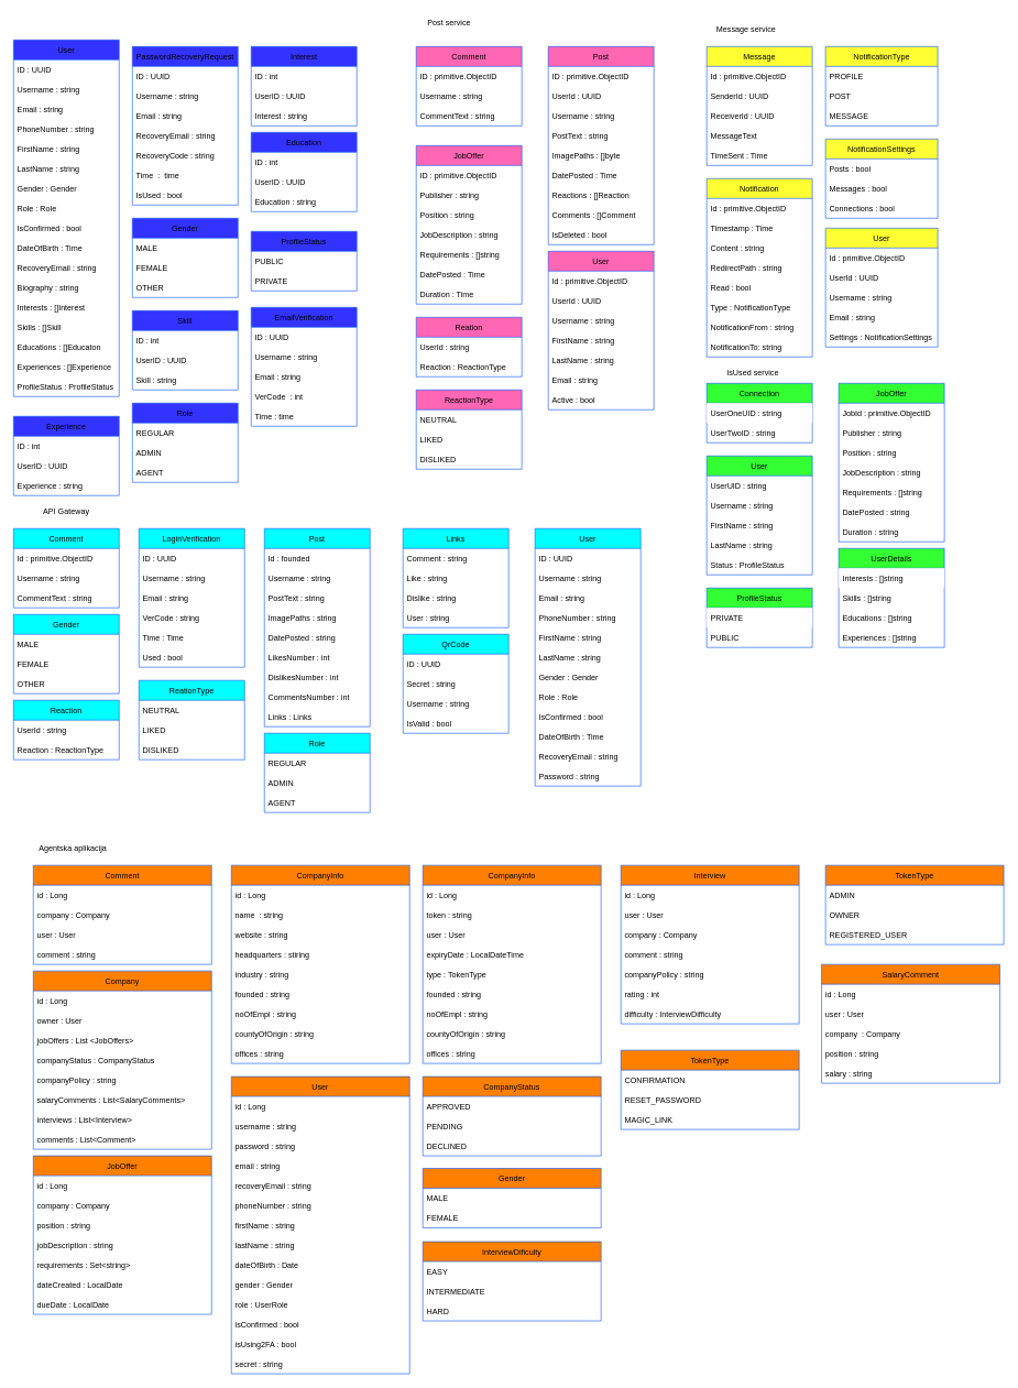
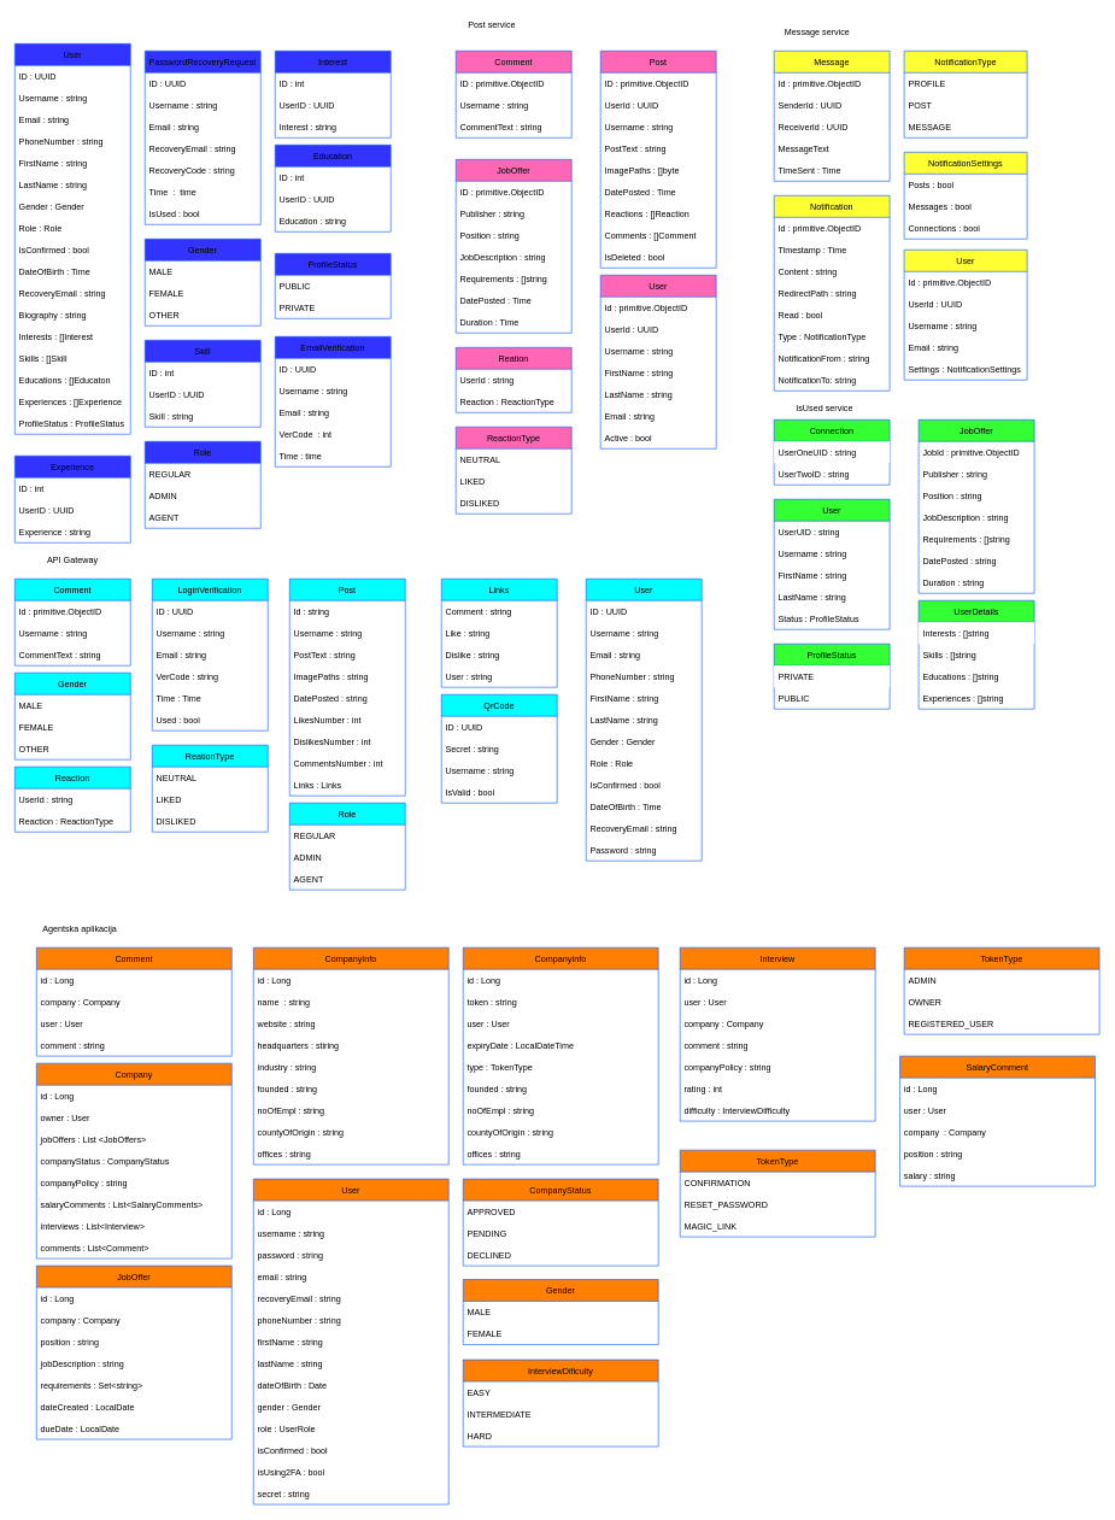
- <mxCell id="168" value="Id : founded" style="text;strokeColor=none;fillColor=none;align=left;verticalAlign=middle;spacingLeft=4;spacingRight=4;overflow=hidden;points=[[0,0.5],[1,0.5]];portConstraint=eastwest;rotatable=0;" vertex="1" parent="167"><mxGeometry y="30" width="160" height="30" as="geometry" /></mxCell>
+ <mxCell id="168" value="Id : string" style="text;strokeColor=none;fillColor=none;align=left;verticalAlign=middle;spacingLeft=4;spacingRight=4;overflow=hidden;points=[[0,0.5],[1,0.5]];portConstraint=eastwest;rotatable=0;" vertex="1" parent="167"><mxGeometry y="30" width="160" height="30" as="geometry" /></mxCell>
